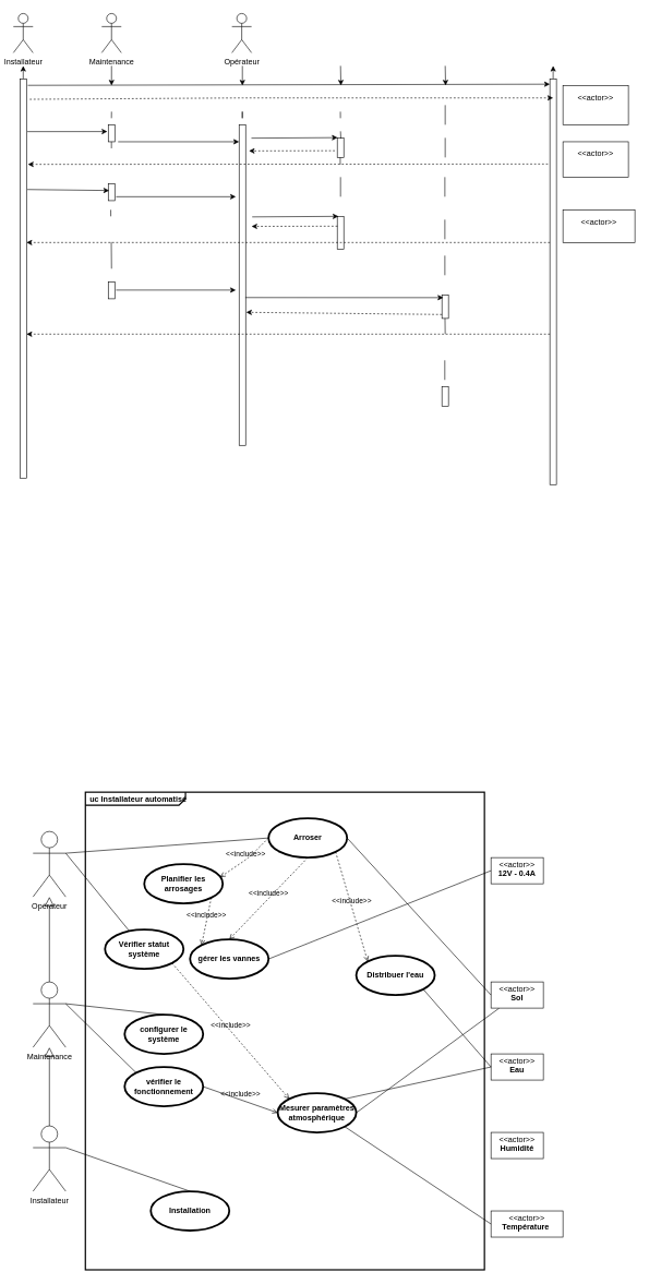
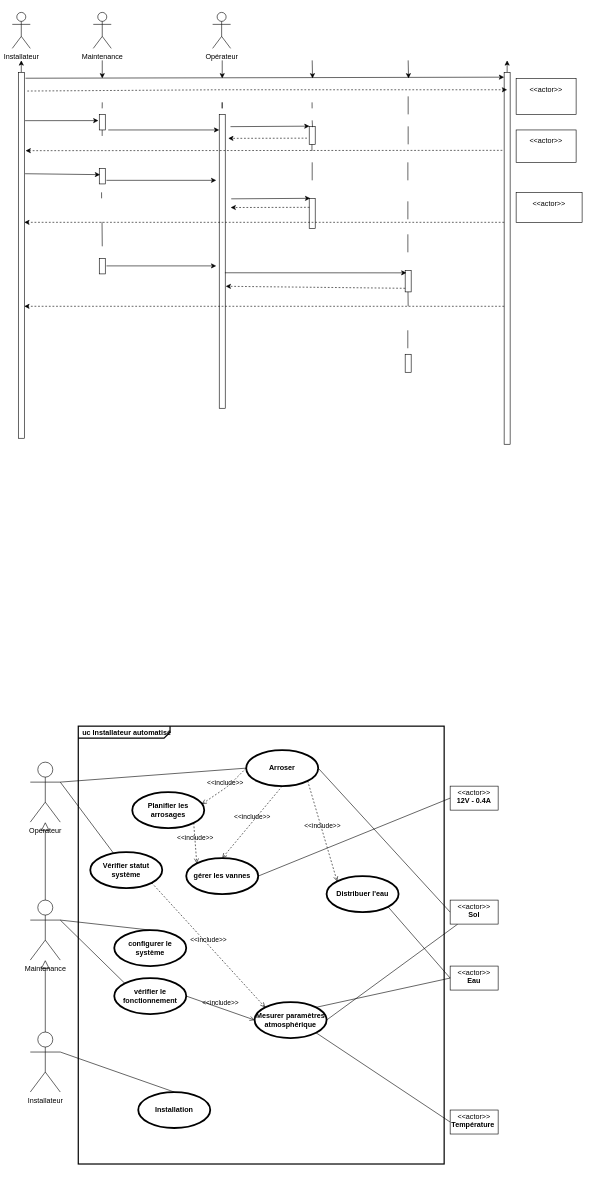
- <mxCell id="80" value="Vérifier statut système" style="shape=ellipse;html=1;strokeWidth=3;fontStyle=1;whiteSpace=wrap;align=center;perimeter=ellipsePerimeter;" parent="1" vertex="1"><mxGeometry x="160" y="1420" width="120" height="60" as="geometry" /></mxCell>
+ <mxCell id="80" value="Vérifier statut système" style="shape=ellipse;html=1;strokeWidth=3;fontStyle=1;whiteSpace=wrap;align=center;perimeter=ellipsePerimeter;" parent="1" vertex="1"><mxGeometry x="150" y="1420" width="120" height="60" as="geometry" /></mxCell>
- <mxCell id="79" value="gérer les vannes" style="shape=ellipse;html=1;strokeWidth=3;fontStyle=1;whiteSpace=wrap;align=center;perimeter=ellipsePerimeter;" parent="1" vertex="1"><mxGeometry x="290" y="1435" width="120" height="60" as="geometry" /></mxCell>
+ <mxCell id="79" value="gérer les vannes" style="shape=ellipse;html=1;strokeWidth=3;fontStyle=1;whiteSpace=wrap;align=center;perimeter=ellipsePerimeter;" parent="1" vertex="1"><mxGeometry x="310" y="1430" width="120" height="60" as="geometry" /></mxCell>
- <mxCell id="58" value="&lt;p style=&quot;margin: 0px ; margin-top: 4px ; text-align: center&quot;&gt;&amp;lt;&amp;lt;actor&amp;gt;&amp;gt;&lt;br&gt;&lt;b&gt;Humidité&lt;/b&gt;&lt;/p&gt;" style="shape=rect;html=1;overflow=fill;html=1;whiteSpace=wrap;align=center;" parent="1" vertex="1"><mxGeometry x="750" y="1730" width="80" height="40" as="geometry" /></mxCell>
- <mxCell id="59" value="&lt;p style=&quot;margin: 0px ; margin-top: 4px ; text-align: center&quot;&gt;&amp;lt;&amp;lt;actor&amp;gt;&amp;gt;&lt;br&gt;&lt;b&gt;Température&amp;nbsp;&lt;/b&gt;&lt;/p&gt;" style="shape=rect;html=1;overflow=fill;html=1;whiteSpace=wrap;align=center;" parent="1" vertex="1"><mxGeometry x="750" y="1850" width="110" height="40" as="geometry" /></mxCell>
+ <mxCell id="59" value="&lt;p style=&quot;margin: 0px ; margin-top: 4px ; text-align: center&quot;&gt;&amp;lt;&amp;lt;actor&amp;gt;&amp;gt;&lt;br&gt;&lt;b&gt;Température&amp;nbsp;&lt;/b&gt;&lt;/p&gt;" style="shape=rect;html=1;overflow=fill;html=1;whiteSpace=wrap;align=center;" parent="1" vertex="1"><mxGeometry x="750" y="1850" width="80" height="40" as="geometry" /></mxCell>
